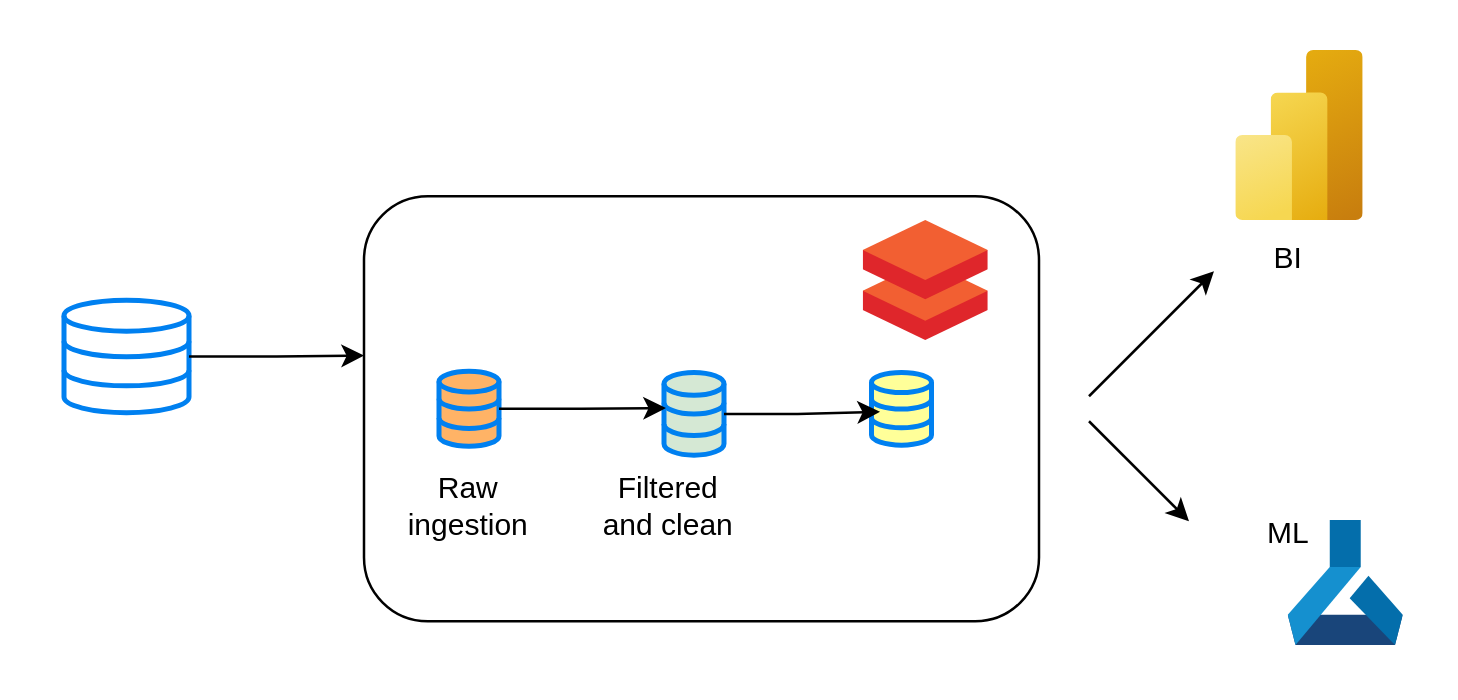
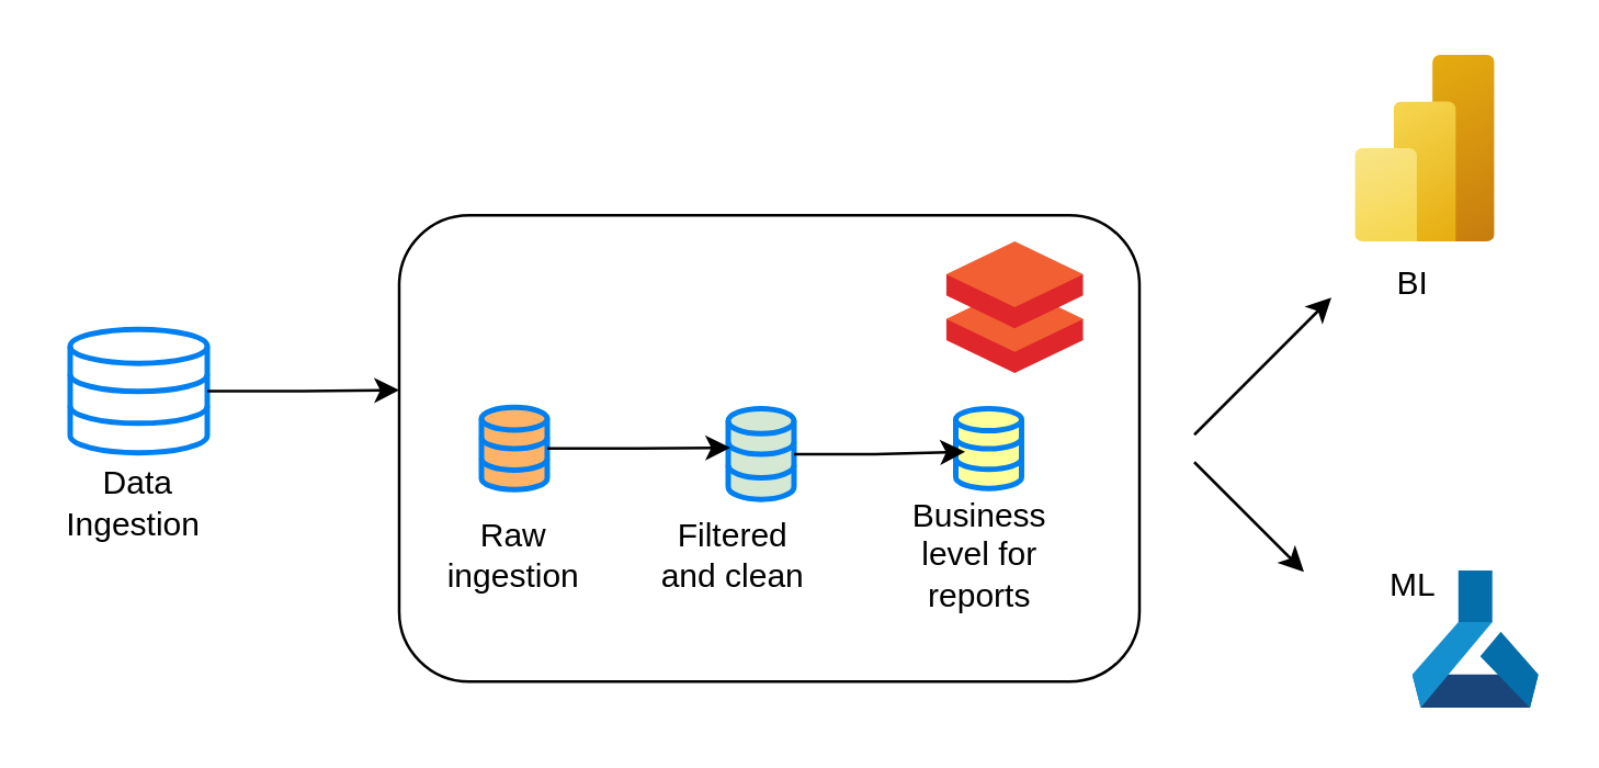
+ <mxCell id="20" value="Data Ingestion&amp;nbsp;" style="text;html=1;align=center;verticalAlign=middle;whiteSpace=wrap;rounded=0;" vertex="1" parent="1"><mxGeometry x="20" y="168" width="60" height="30" as="geometry" /></mxCell>
+ <mxCell id="9" value="Business level for reports" style="text;html=1;align=center;verticalAlign=middle;whiteSpace=wrap;rounded=0;" vertex="1" parent="1"><mxGeometry x="327" y="187.1" width="60" height="30" as="geometry" /></mxCell>
